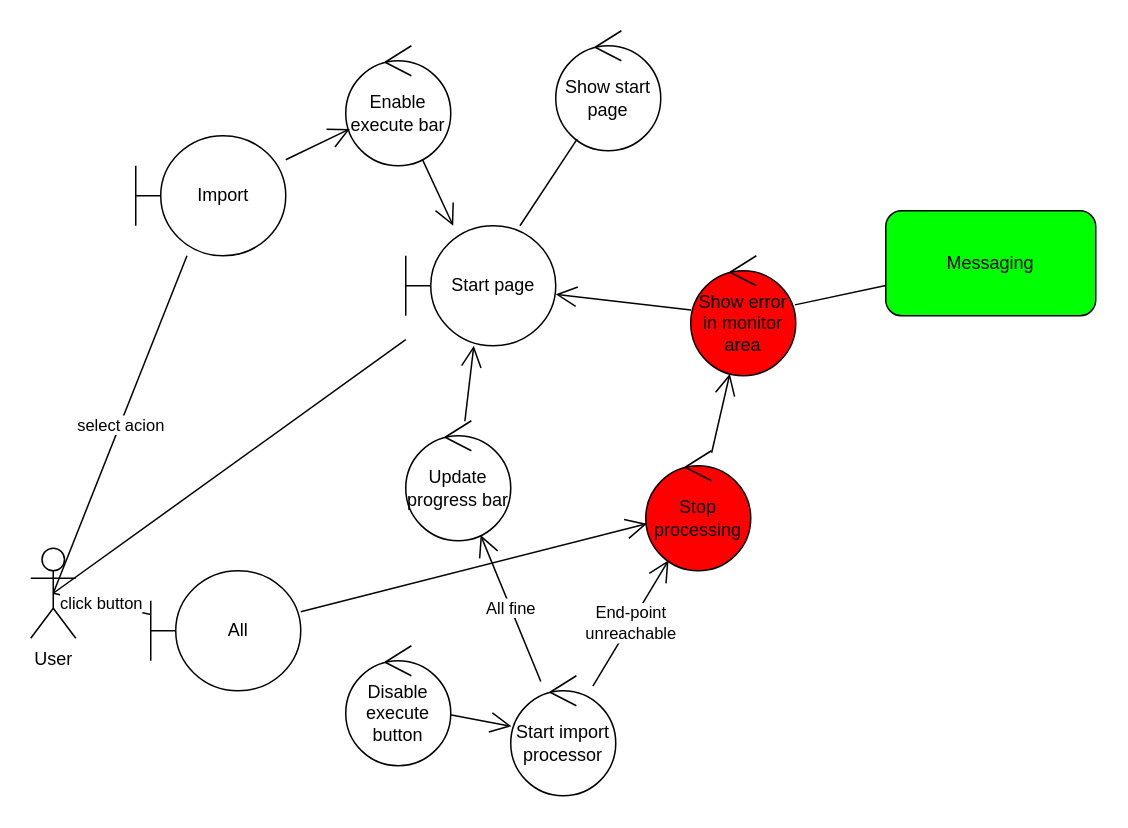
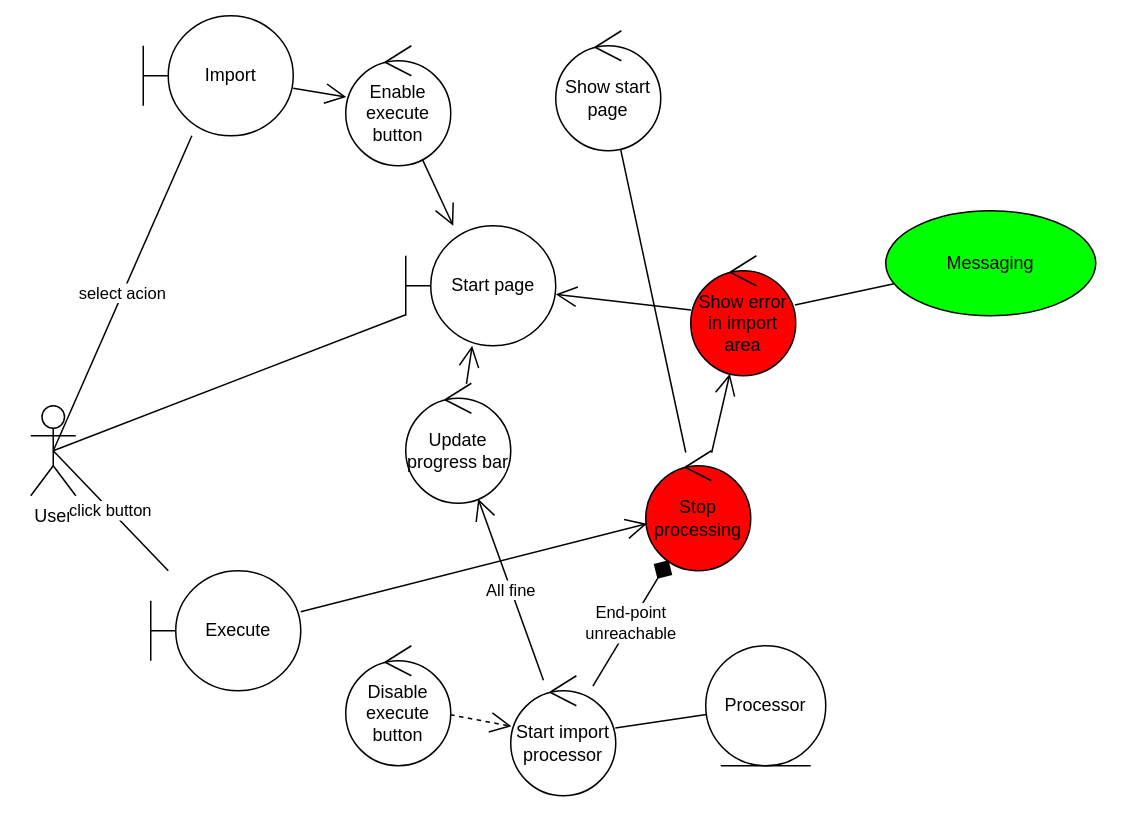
- <mxCell id="22" value="Enable execute bar" style="ellipse;shape=umlControl;whiteSpace=wrap;html=1;" vertex="1" parent="1"><mxGeometry x="230" y="30" width="70" height="80" as="geometry" /></mxCell>
+ <mxCell id="22" value="Enable execute button" style="ellipse;shape=umlControl;whiteSpace=wrap;html=1;" vertex="1" parent="1"><mxGeometry x="230" y="30" width="70" height="80" as="geometry" /></mxCell>
- <mxCell id="6" value="" style="endArrow=none;html=1;" edge="1" parent="1" source="5" target="3"><mxGeometry relative="1" as="geometry"><mxPoint x="175" y="249.1" as="sourcePoint" /><mxPoint x="279" y="220.14" as="targetPoint" /></mxGeometry></mxCell>
+ <mxCell id="6" value="" style="endArrow=none;html=1;" edge="1" parent="1" source="5" target="17"><mxGeometry relative="1" as="geometry"><mxPoint x="175" y="249.1" as="sourcePoint" /><mxPoint x="279" y="220.14" as="targetPoint" /></mxGeometry></mxCell>
- <mxCell id="7" value="Import" style="shape=umlBoundary;whiteSpace=wrap;html=1;labelBackgroundColor=none;fillColor=#FFFFFF;" vertex="1" parent="1"><mxGeometry x="90" y="90" width="100" height="80" as="geometry" /></mxCell>
+ <mxCell id="7" value="Import" style="shape=umlBoundary;whiteSpace=wrap;html=1;labelBackgroundColor=none;fillColor=#FFFFFF;" vertex="1" parent="1"><mxGeometry x="95" y="10" width="100" height="80" as="geometry" /></mxCell>
- <mxCell id="29" value="&lt;div&gt;Messaging&lt;/div&gt;" style="whiteSpace=wrap;html=1;fillColor=#00FF00;rounded=1;" vertex="1" parent="1"><mxGeometry x="590" y="140" width="140" height="70" as="geometry" /></mxCell>
+ <mxCell id="29" value="&lt;div&gt;Messaging&lt;/div&gt;" style="ellipse;whiteSpace=wrap;html=1;fillColor=#00FF00;" vertex="1" parent="1"><mxGeometry x="590" y="140" width="140" height="70" as="geometry" /></mxCell>
- <mxCell id="19" value="Show error in monitor area" style="ellipse;shape=umlControl;whiteSpace=wrap;html=1;labelBackgroundColor=none;fillColor=#FF0000;" vertex="1" parent="1"><mxGeometry x="460" y="170" width="70" height="80" as="geometry" /></mxCell>
+ <mxCell id="19" value="Show error in import area" style="ellipse;shape=umlControl;whiteSpace=wrap;html=1;labelBackgroundColor=none;fillColor=#FF0000;" vertex="1" parent="1"><mxGeometry x="460" y="170" width="70" height="80" as="geometry" /></mxCell>
- <mxCell id="14" value="Update progress bar" style="ellipse;shape=umlControl;whiteSpace=wrap;html=1;labelBackgroundColor=none;fillColor=#FFFFFF;" vertex="1" parent="1"><mxGeometry x="270" y="280" width="70" height="80" as="geometry" /></mxCell>
+ <mxCell id="14" value="Update progress bar" style="ellipse;shape=umlControl;whiteSpace=wrap;html=1;labelBackgroundColor=none;fillColor=#FFFFFF;" vertex="1" parent="1"><mxGeometry x="270" y="255" width="70" height="80" as="geometry" /></mxCell>
- <mxCell id="18" value="&lt;div&gt;End-point&lt;/div&gt;&lt;div&gt;unreachable&lt;br&gt;&lt;/div&gt;" style="endArrow=open;endFill=1;endSize=12;html=1;" edge="1" parent="1" source="11" target="17"><mxGeometry width="160" relative="1" as="geometry"><mxPoint x="90" y="550" as="sourcePoint" /><mxPoint x="250" y="550" as="targetPoint" /></mxGeometry></mxCell>
+ <mxCell id="18" value="&lt;div&gt;End-point&lt;/div&gt;&lt;div&gt;unreachable&lt;br&gt;&lt;/div&gt;" style="endArrow=diamond;endFill=1;endSize=12;html=1;" edge="1" parent="1" source="11" target="17"><mxGeometry width="160" relative="1" as="geometry"><mxPoint x="90" y="550" as="sourcePoint" /><mxPoint x="250" y="550" as="targetPoint" /></mxGeometry></mxCell>
- <mxCell id="2" value="User" style="shape=umlActor;verticalLabelPosition=bottom;labelBackgroundColor=#ffffff;verticalAlign=top;html=1;" vertex="1" parent="1"><mxGeometry x="20" y="365" width="30" height="60" as="geometry" /></mxCell>
+ <mxCell id="2" value="User" style="shape=umlActor;verticalLabelPosition=bottom;labelBackgroundColor=#ffffff;verticalAlign=top;html=1;" vertex="1" parent="1"><mxGeometry x="20" y="270" width="30" height="60" as="geometry" /></mxCell>
- <mxCell id="9" value="All" style="shape=umlBoundary;whiteSpace=wrap;html=1;labelBackgroundColor=none;fillColor=#FFFFFF;" vertex="1" parent="1"><mxGeometry x="100" y="380" width="100" height="80" as="geometry" /></mxCell>
+ <mxCell id="9" value="Execute" style="shape=umlBoundary;whiteSpace=wrap;html=1;labelBackgroundColor=none;fillColor=#FFFFFF;" vertex="1" parent="1"><mxGeometry x="100" y="380" width="100" height="80" as="geometry" /></mxCell>
+ <mxCell id="12" value="&lt;div&gt;Processor&lt;/div&gt;" style="ellipse;shape=umlEntity;whiteSpace=wrap;html=1;labelBackgroundColor=none;fillColor=#FFFFFF;" vertex="1" parent="1"><mxGeometry x="470" y="430" width="80" height="80" as="geometry" /></mxCell>
- <mxCell id="27" value="" style="endArrow=open;endFill=1;endSize=12;html=1;" edge="1" parent="1" source="25" target="11"><mxGeometry width="160" relative="1" as="geometry"><mxPoint x="210" y="451.739" as="sourcePoint" /><mxPoint x="242.287" y="465.777" as="targetPoint" /></mxGeometry></mxCell>
+ <mxCell id="27" value="" style="endArrow=open;endFill=1;endSize=12;html=1;dashed=1;" edge="1" parent="1" source="25" target="11"><mxGeometry width="160" relative="1" as="geometry"><mxPoint x="210" y="451.739" as="sourcePoint" /><mxPoint x="242.287" y="465.777" as="targetPoint" /></mxGeometry></mxCell>
+ <mxCell id="13" value="" style="endArrow=none;html=1;" edge="1" parent="1" source="11" target="12"><mxGeometry relative="1" as="geometry"><mxPoint x="294" y="474.184" as="sourcePoint" /><mxPoint x="351.031" y="490.363" as="targetPoint" /></mxGeometry></mxCell>
